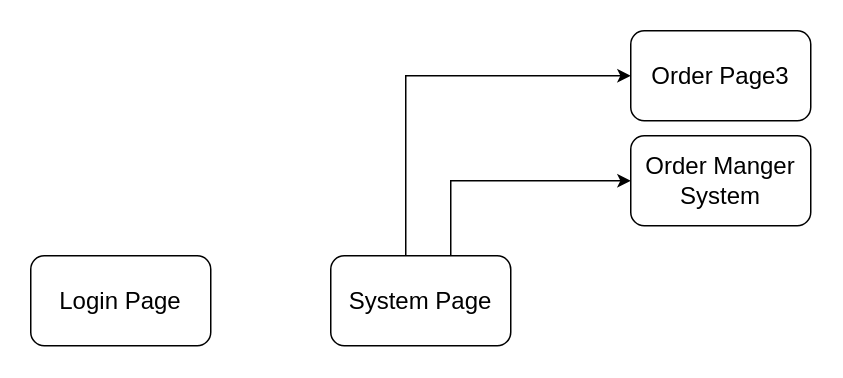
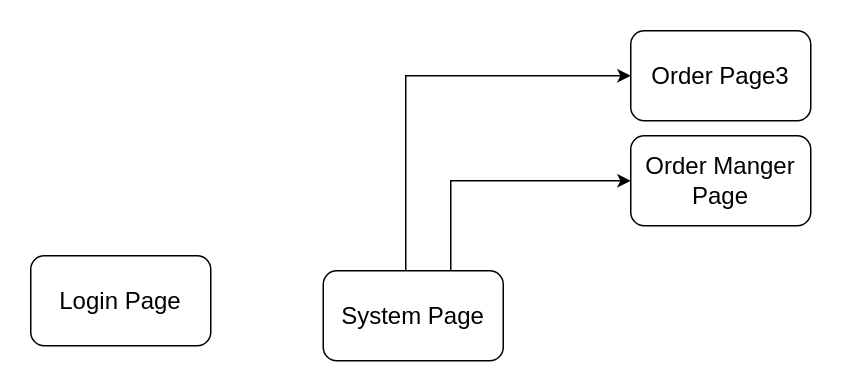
- <mxCell id="7" value="Order Manger System" style="whiteSpace=wrap;html=1;rounded=1;fontSize=16;" vertex="1" parent="1"><mxGeometry x="420" y="90" width="120" height="60" as="geometry" /></mxCell>
+ <mxCell id="7" value="Order Manger Page" style="whiteSpace=wrap;html=1;rounded=1;fontSize=16;" vertex="1" parent="1"><mxGeometry x="420" y="90" width="120" height="60" as="geometry" /></mxCell>
- <mxCell id="5" value="System Page" style="whiteSpace=wrap;html=1;rounded=1;fontSize=16;" vertex="1" parent="1"><mxGeometry x="220" y="170" width="120" height="60" as="geometry" /></mxCell>
+ <mxCell id="5" value="System Page" style="whiteSpace=wrap;html=1;rounded=1;fontSize=16;" vertex="1" parent="1"><mxGeometry x="215" y="180" width="120" height="60" as="geometry" /></mxCell>
